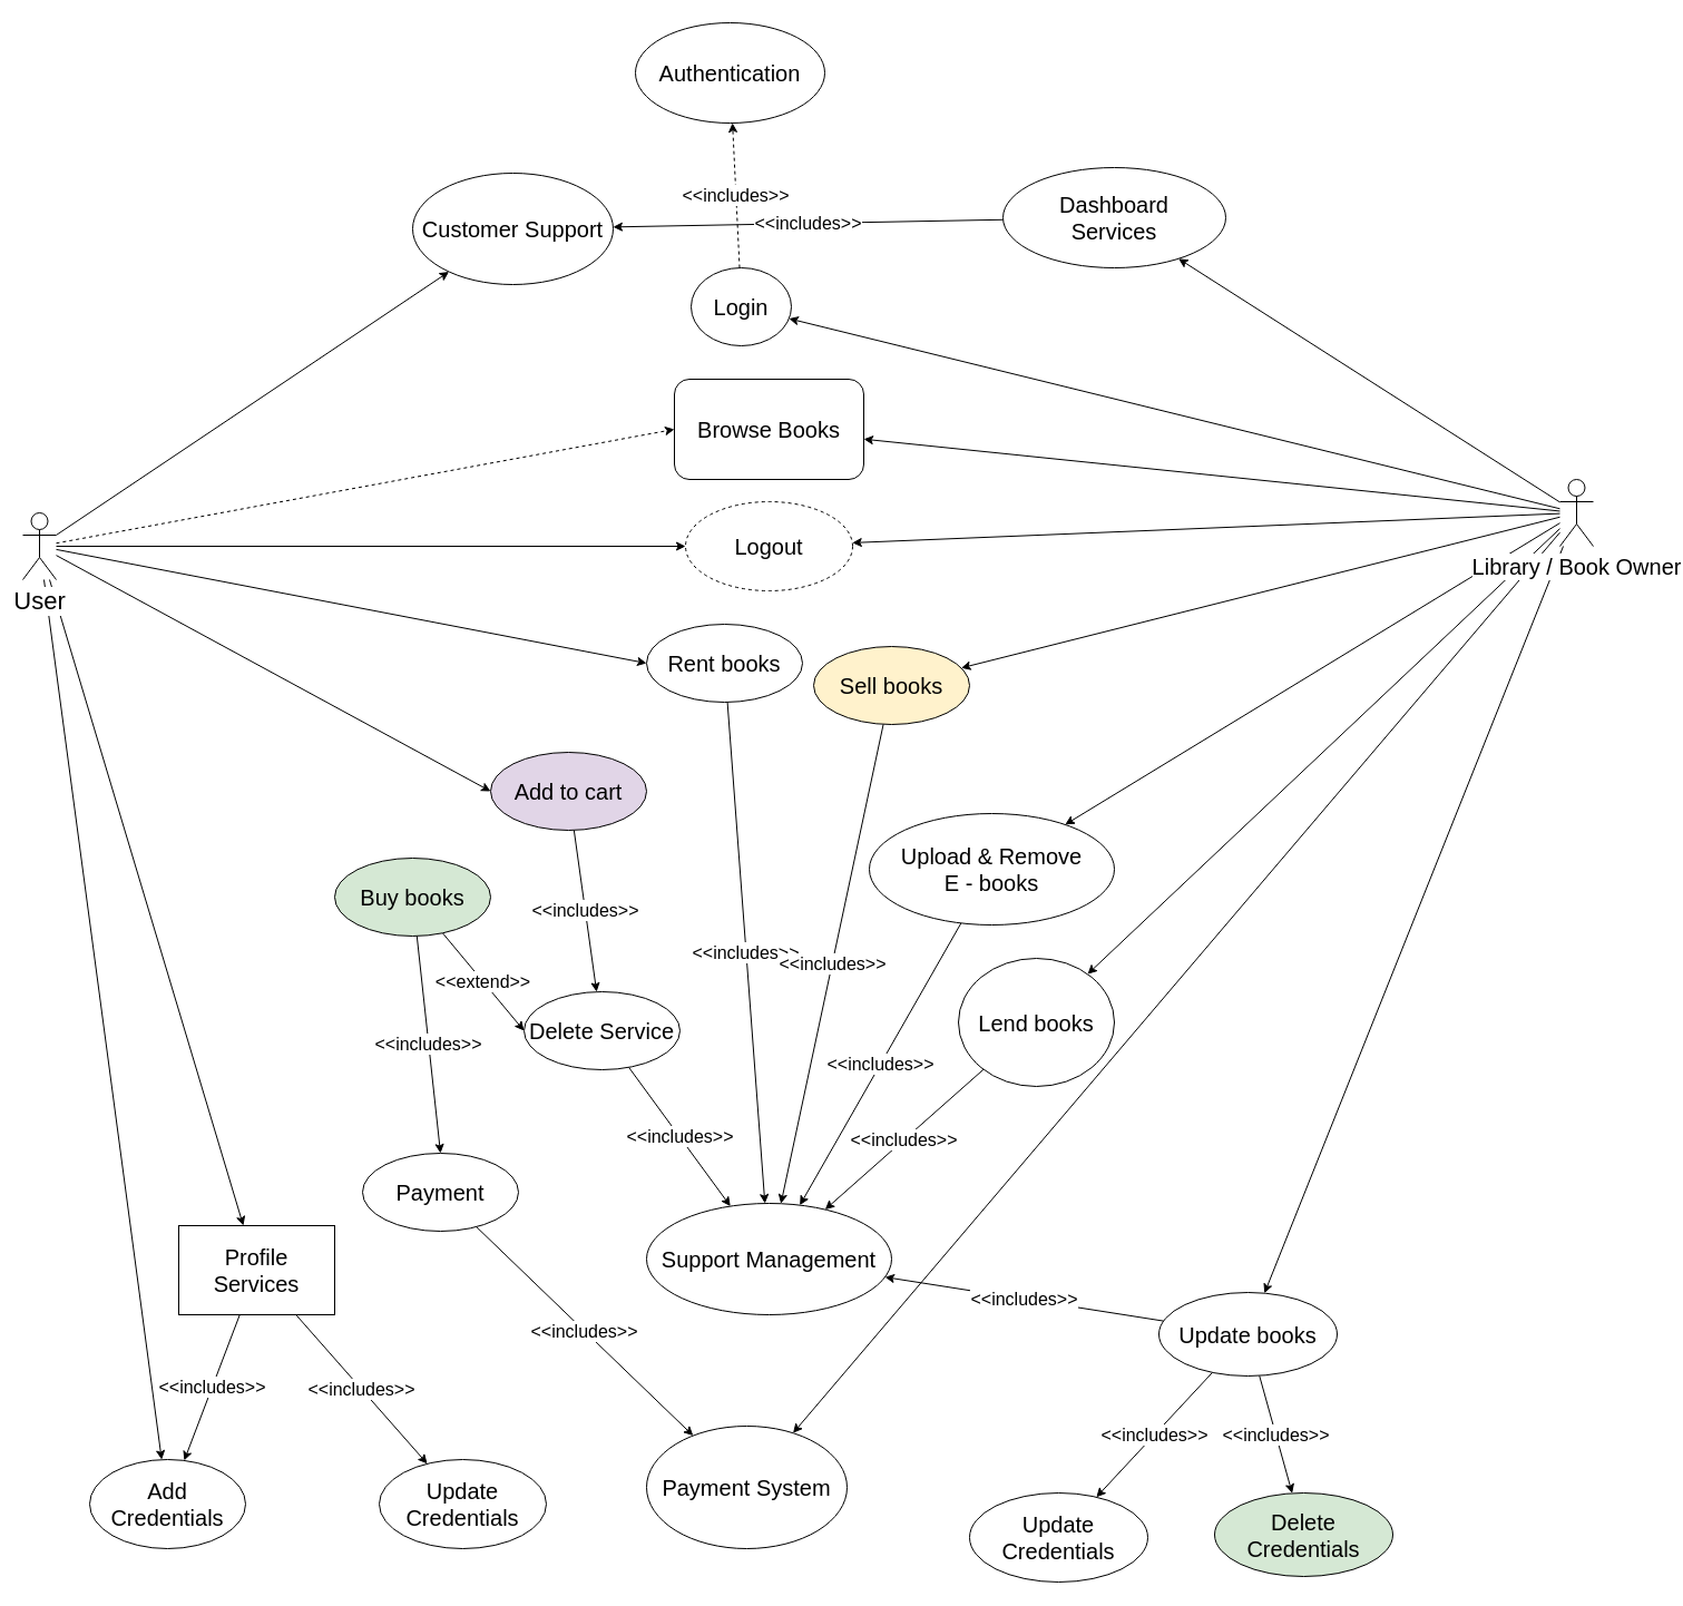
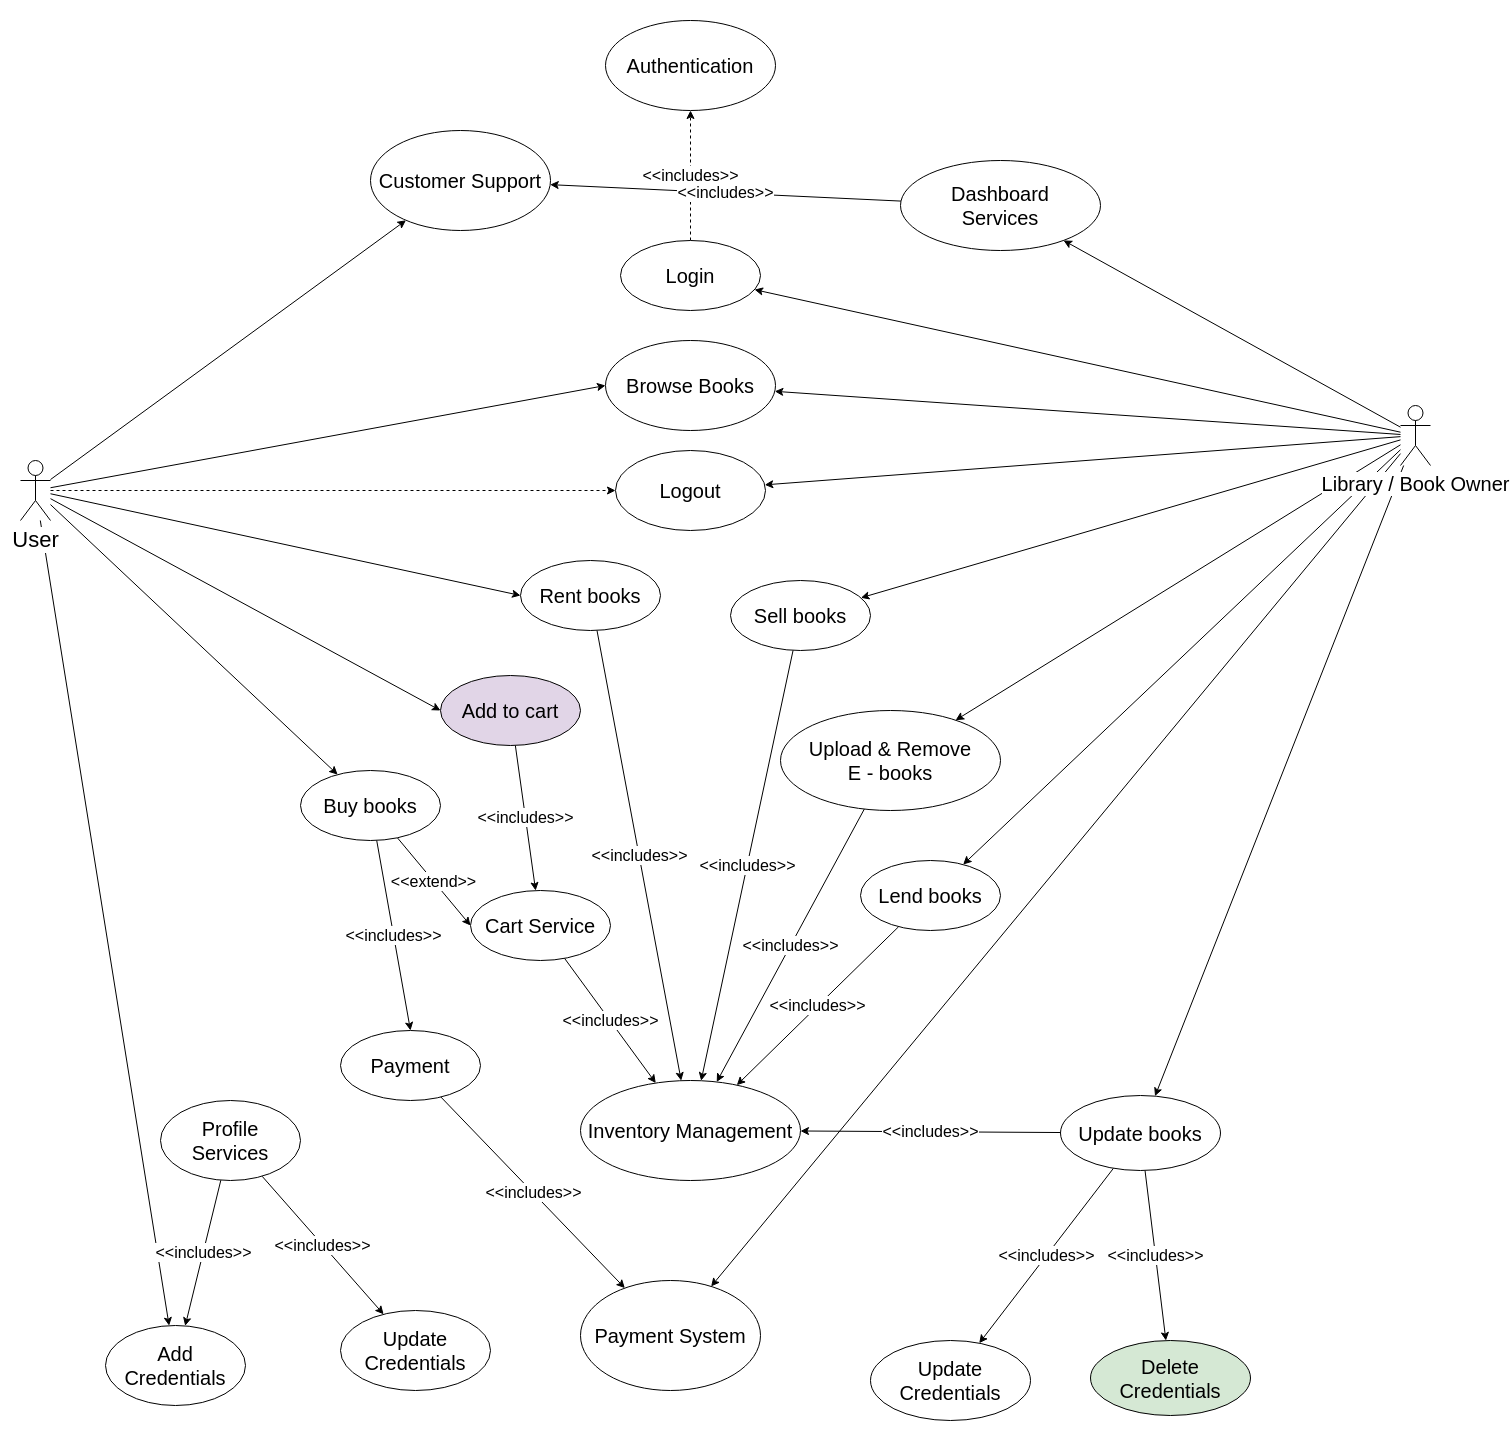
- <mxCell id="14" value="&lt;font style=&quot;font-size: 20px;&quot;&gt;Authentication&lt;/font&gt;" style="ellipse;whiteSpace=wrap;html=1;" vertex="1" parent="1"><mxGeometry x="570" y="20" width="170" height="90" as="geometry" /></mxCell>
+ <mxCell id="14" value="&lt;font style=&quot;font-size: 20px;&quot;&gt;Authentication&lt;/font&gt;" style="ellipse;whiteSpace=wrap;html=1;" vertex="1" parent="1"><mxGeometry x="605" y="20" width="170" height="90" as="geometry" /></mxCell>
- <mxCell id="55" value="&lt;span style=&quot;font-size: 20px;&quot;&gt;Dashboard&lt;/span&gt;&lt;div&gt;&lt;span style=&quot;font-size: 20px;&quot;&gt;Services&lt;/span&gt;&lt;/div&gt;" style="ellipse;whiteSpace=wrap;html=1;" vertex="1" parent="1"><mxGeometry x="900" y="150" width="200" height="90" as="geometry" /></mxCell>
+ <mxCell id="55" value="&lt;span style=&quot;font-size: 20px;&quot;&gt;Dashboard&lt;/span&gt;&lt;div&gt;&lt;span style=&quot;font-size: 20px;&quot;&gt;Services&lt;/span&gt;&lt;/div&gt;" style="ellipse;whiteSpace=wrap;html=1;" vertex="1" parent="1"><mxGeometry x="900" y="160" width="200" height="90" as="geometry" /></mxCell>
- <mxCell id="57" value="&lt;font style=&quot;font-size: 20px;&quot;&gt;Customer Support&lt;/font&gt;" style="ellipse;whiteSpace=wrap;html=1;" vertex="1" parent="1"><mxGeometry x="370" y="155" width="180" height="100" as="geometry" /></mxCell>
+ <mxCell id="57" value="&lt;font style=&quot;font-size: 20px;&quot;&gt;Customer Support&lt;/font&gt;" style="ellipse;whiteSpace=wrap;html=1;" vertex="1" parent="1"><mxGeometry x="370" y="130" width="180" height="100" as="geometry" /></mxCell>
- <mxCell id="10" value="&lt;font style=&quot;font-size: 20px;&quot;&gt;Login&lt;/font&gt;" style="ellipse;whiteSpace=wrap;html=1;" parent="1" vertex="1"><mxGeometry x="620" y="240" width="90" height="70" as="geometry" /></mxCell>
+ <mxCell id="10" value="&lt;font style=&quot;font-size: 20px;&quot;&gt;Login&lt;/font&gt;" style="ellipse;whiteSpace=wrap;html=1;" parent="1" vertex="1"><mxGeometry x="620" y="240" width="140" height="70" as="geometry" /></mxCell>
- <mxCell id="16" value="&lt;font style=&quot;font-size: 20px;&quot;&gt;Browse Books&lt;/font&gt;" style="whiteSpace=wrap;html=1;rounded=1;" vertex="1" parent="1"><mxGeometry x="605" y="340" width="170" height="90" as="geometry" /></mxCell>
+ <mxCell id="16" value="&lt;font style=&quot;font-size: 20px;&quot;&gt;Browse Books&lt;/font&gt;" style="ellipse;whiteSpace=wrap;html=1;" vertex="1" parent="1"><mxGeometry x="605" y="340" width="170" height="90" as="geometry" /></mxCell>
- <mxCell id="17" style="rounded=0;orthogonalLoop=1;jettySize=auto;html=1;entryX=0;entryY=0.5;entryDx=0;entryDy=0;fontFamily=Helvetica;fontSize=16;fontColor=default;dashed=1;" edge="1" parent="1" source="8" target="16"><mxGeometry relative="1" as="geometry"><mxPoint x="70" y="480" as="sourcePoint" /></mxGeometry></mxCell>
+ <mxCell id="17" style="rounded=0;orthogonalLoop=1;jettySize=auto;html=1;entryX=0;entryY=0.5;entryDx=0;entryDy=0;fontFamily=Helvetica;fontSize=16;fontColor=default;" edge="1" parent="1" source="8" target="16"><mxGeometry relative="1" as="geometry"><mxPoint x="70" y="480" as="sourcePoint" /></mxGeometry></mxCell>
- <mxCell id="40" value="&lt;font style=&quot;font-size: 20px;&quot;&gt;Library / Book Owner&lt;/font&gt;" style="shape=umlActor;verticalLabelPosition=bottom;verticalAlign=top;html=1;fontFamily=Helvetica;fontSize=11;fontColor=default;labelBackgroundColor=default;" vertex="1" parent="1"><mxGeometry x="1400" y="430" width="30" height="60" as="geometry" /></mxCell>
+ <mxCell id="40" value="&lt;font style=&quot;font-size: 20px;&quot;&gt;Library / Book Owner&lt;/font&gt;" style="shape=umlActor;verticalLabelPosition=bottom;verticalAlign=top;html=1;fontFamily=Helvetica;fontSize=11;fontColor=default;labelBackgroundColor=default;" vertex="1" parent="1"><mxGeometry x="1400" y="405" width="30" height="60" as="geometry" /></mxCell>
- <mxCell id="4" style="rounded=0;orthogonalLoop=1;jettySize=auto;html=1;fontFamily=Helvetica;fontSize=16;fontColor=default;" edge="1" parent="1" source="8" target="15"><mxGeometry relative="1" as="geometry" /></mxCell>
+ <mxCell id="4" style="rounded=0;orthogonalLoop=1;jettySize=auto;html=1;fontFamily=Helvetica;fontSize=16;fontColor=default;dashed=1;" edge="1" parent="1" source="8" target="15"><mxGeometry relative="1" as="geometry" /></mxCell>
- <mxCell id="15" value="&lt;font style=&quot;font-size: 20px;&quot;&gt;Logout&lt;/font&gt;" style="ellipse;whiteSpace=wrap;html=1;dashed=1;" vertex="1" parent="1"><mxGeometry x="615" y="450" width="150" height="80" as="geometry" /></mxCell>
+ <mxCell id="15" value="&lt;font style=&quot;font-size: 20px;&quot;&gt;Logout&lt;/font&gt;" style="ellipse;whiteSpace=wrap;html=1;" vertex="1" parent="1"><mxGeometry x="615" y="450" width="150" height="80" as="geometry" /></mxCell>
- <mxCell id="22" value="&lt;span style=&quot;font-size: 20px;&quot;&gt;Rent books&lt;/span&gt;" style="ellipse;whiteSpace=wrap;html=1;" vertex="1" parent="1"><mxGeometry x="580" y="560" width="140" height="70" as="geometry" /></mxCell>
+ <mxCell id="22" value="&lt;span style=&quot;font-size: 20px;&quot;&gt;Rent books&lt;/span&gt;" style="ellipse;whiteSpace=wrap;html=1;" vertex="1" parent="1"><mxGeometry x="520" y="560" width="140" height="70" as="geometry" /></mxCell>
- <mxCell id="52" value="&lt;span style=&quot;font-size: 20px;&quot;&gt;Sell books&lt;/span&gt;" style="ellipse;whiteSpace=wrap;html=1;fillColor=#fff2cc;" vertex="1" parent="1"><mxGeometry x="730" y="580" width="140" height="70" as="geometry" /></mxCell>
+ <mxCell id="52" value="&lt;span style=&quot;font-size: 20px;&quot;&gt;Sell books&lt;/span&gt;" style="ellipse;whiteSpace=wrap;html=1;" vertex="1" parent="1"><mxGeometry x="730" y="580" width="140" height="70" as="geometry" /></mxCell>
- <mxCell id="42" value="&lt;span style=&quot;font-size: 20px;&quot;&gt;Upload &amp;amp; Remove&lt;/span&gt;&lt;div&gt;&lt;span style=&quot;font-size: 20px;&quot;&gt;E - books&lt;/span&gt;&lt;/div&gt;" style="ellipse;whiteSpace=wrap;html=1;" vertex="1" parent="1"><mxGeometry x="780" y="730" width="220" height="100" as="geometry" /></mxCell>
+ <mxCell id="42" value="&lt;span style=&quot;font-size: 20px;&quot;&gt;Upload &amp;amp; Remove&lt;/span&gt;&lt;div&gt;&lt;span style=&quot;font-size: 20px;&quot;&gt;E - books&lt;/span&gt;&lt;/div&gt;" style="ellipse;whiteSpace=wrap;html=1;" vertex="1" parent="1"><mxGeometry x="780" y="710" width="220" height="100" as="geometry" /></mxCell>
- <mxCell id="20" value="&lt;font style=&quot;font-size: 20px;&quot;&gt;Buy books&lt;/font&gt;" style="ellipse;whiteSpace=wrap;html=1;fillColor=#d5e8d4;" vertex="1" parent="1"><mxGeometry x="300" y="770" width="140" height="70" as="geometry" /></mxCell>
+ <mxCell id="20" value="&lt;font style=&quot;font-size: 20px;&quot;&gt;Buy books&lt;/font&gt;" style="ellipse;whiteSpace=wrap;html=1;" vertex="1" parent="1"><mxGeometry x="300" y="770" width="140" height="70" as="geometry" /></mxCell>
- <mxCell id="3" style="rounded=0;orthogonalLoop=1;jettySize=auto;html=1;fontFamily=Helvetica;fontSize=16;fontColor=default;" edge="1" parent="1" source="8" target="13"><mxGeometry relative="1" as="geometry" /></mxCell>
+ <mxCell id="3" style="rounded=0;orthogonalLoop=1;jettySize=auto;html=1;fontFamily=Helvetica;fontSize=16;fontColor=default;" edge="1" parent="1" source="8" target="20"><mxGeometry relative="1" as="geometry" /></mxCell>
- <mxCell id="44" value="&lt;span style=&quot;font-size: 20px;&quot;&gt;Lend books&lt;/span&gt;" style="ellipse;whiteSpace=wrap;html=1;" vertex="1" parent="1"><mxGeometry x="860" y="860" width="140" height="115" as="geometry" /></mxCell>
+ <mxCell id="44" value="&lt;span style=&quot;font-size: 20px;&quot;&gt;Lend books&lt;/span&gt;" style="ellipse;whiteSpace=wrap;html=1;" vertex="1" parent="1"><mxGeometry x="860" y="860" width="140" height="70" as="geometry" /></mxCell>
- <mxCell id="30" value="&lt;span style=&quot;font-size: 20px;&quot;&gt;Delete Service&lt;/span&gt;" style="ellipse;whiteSpace=wrap;html=1;" vertex="1" parent="1"><mxGeometry x="470" y="890" width="140" height="70" as="geometry" /></mxCell>
+ <mxCell id="30" value="&lt;span style=&quot;font-size: 20px;&quot;&gt;Cart Service&lt;/span&gt;" style="ellipse;whiteSpace=wrap;html=1;" vertex="1" parent="1"><mxGeometry x="470" y="890" width="140" height="70" as="geometry" /></mxCell>
- <mxCell id="24" value="&lt;span style=&quot;font-size: 20px;&quot;&gt;Payment&lt;/span&gt;" style="ellipse;whiteSpace=wrap;html=1;" vertex="1" parent="1"><mxGeometry x="325" y="1035" width="140" height="70" as="geometry" /></mxCell>
+ <mxCell id="24" value="&lt;span style=&quot;font-size: 20px;&quot;&gt;Payment&lt;/span&gt;" style="ellipse;whiteSpace=wrap;html=1;" vertex="1" parent="1"><mxGeometry x="340" y="1030" width="140" height="70" as="geometry" /></mxCell>
- <mxCell id="53" value="&lt;span style=&quot;font-size: 20px;&quot;&gt;Support Management&lt;/span&gt;" style="ellipse;whiteSpace=wrap;html=1;" vertex="1" parent="1"><mxGeometry x="580" y="1080" width="220" height="100" as="geometry" /></mxCell>
+ <mxCell id="53" value="&lt;span style=&quot;font-size: 20px;&quot;&gt;Inventory Management&lt;/span&gt;" style="ellipse;whiteSpace=wrap;html=1;" vertex="1" parent="1"><mxGeometry x="580" y="1080" width="220" height="100" as="geometry" /></mxCell>
- <mxCell id="13" value="&lt;font style=&quot;font-size: 20px;&quot;&gt;Profile Services&lt;/font&gt;" style="whiteSpace=wrap;html=1;rounded=0;" vertex="1" parent="1"><mxGeometry x="160" y="1100" width="140" height="80" as="geometry" /></mxCell>
+ <mxCell id="13" value="&lt;font style=&quot;font-size: 20px;&quot;&gt;Profile Services&lt;/font&gt;" style="ellipse;whiteSpace=wrap;html=1;" vertex="1" parent="1"><mxGeometry x="160" y="1100" width="140" height="80" as="geometry" /></mxCell>
- <mxCell id="48" value="&lt;span style=&quot;font-size: 20px;&quot;&gt;Update books&lt;/span&gt;" style="ellipse;whiteSpace=wrap;html=1;" vertex="1" parent="1"><mxGeometry x="1040" y="1160" width="160" height="75" as="geometry" /></mxCell>
+ <mxCell id="48" value="&lt;span style=&quot;font-size: 20px;&quot;&gt;Update books&lt;/span&gt;" style="ellipse;whiteSpace=wrap;html=1;" vertex="1" parent="1"><mxGeometry x="1060" y="1095" width="160" height="75" as="geometry" /></mxCell>
- <mxCell id="26" value="&lt;font style=&quot;font-size: 20px;&quot;&gt;Add Credentials&lt;/font&gt;" style="ellipse;whiteSpace=wrap;html=1;" vertex="1" parent="1"><mxGeometry x="80" y="1310" width="140" height="80" as="geometry" /></mxCell>
+ <mxCell id="26" value="&lt;font style=&quot;font-size: 20px;&quot;&gt;Add Credentials&lt;/font&gt;" style="ellipse;whiteSpace=wrap;html=1;" vertex="1" parent="1"><mxGeometry x="105" y="1325" width="140" height="80" as="geometry" /></mxCell>
